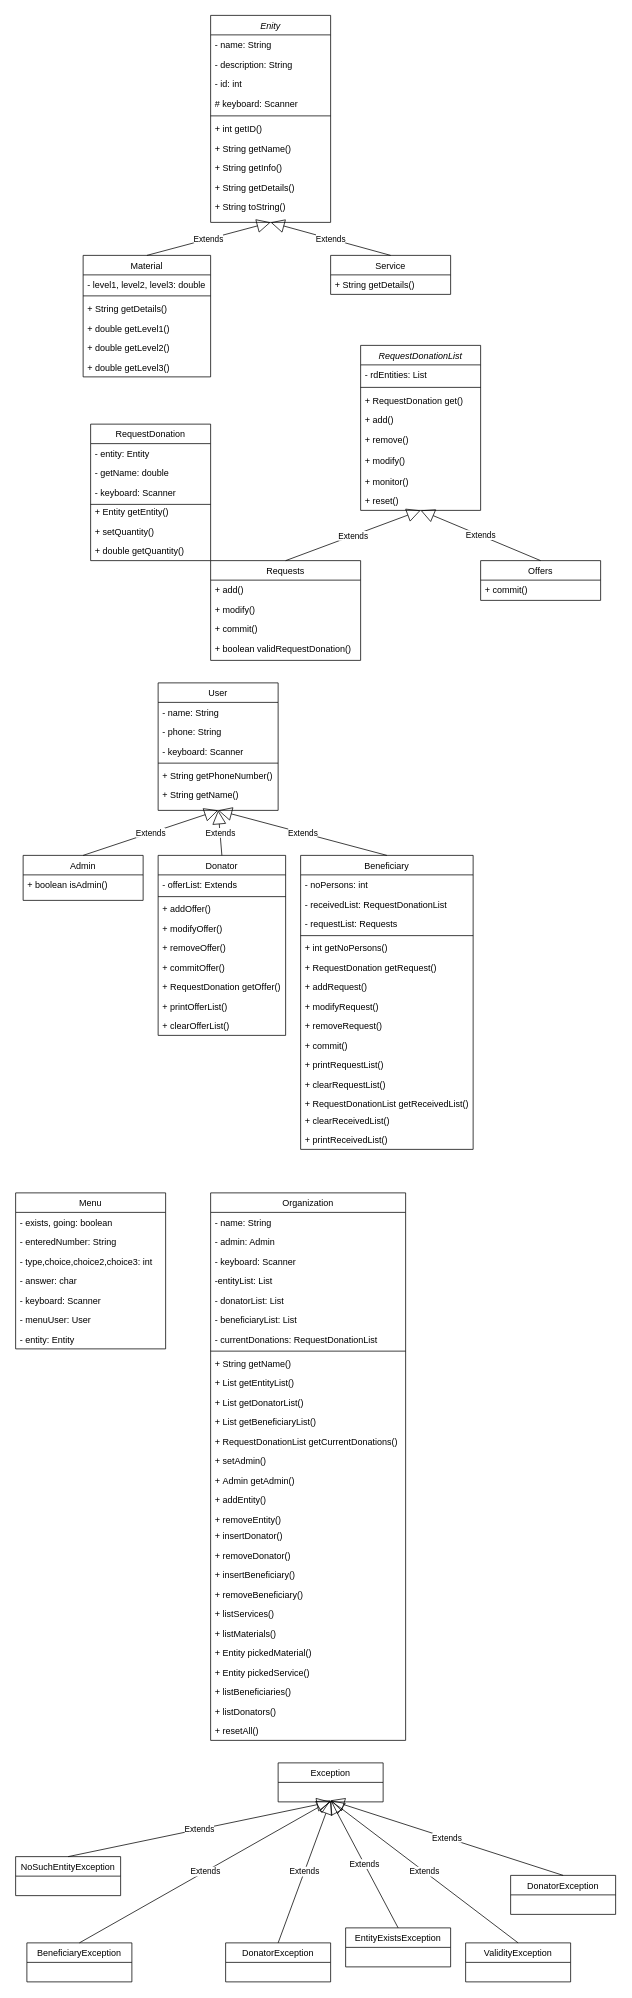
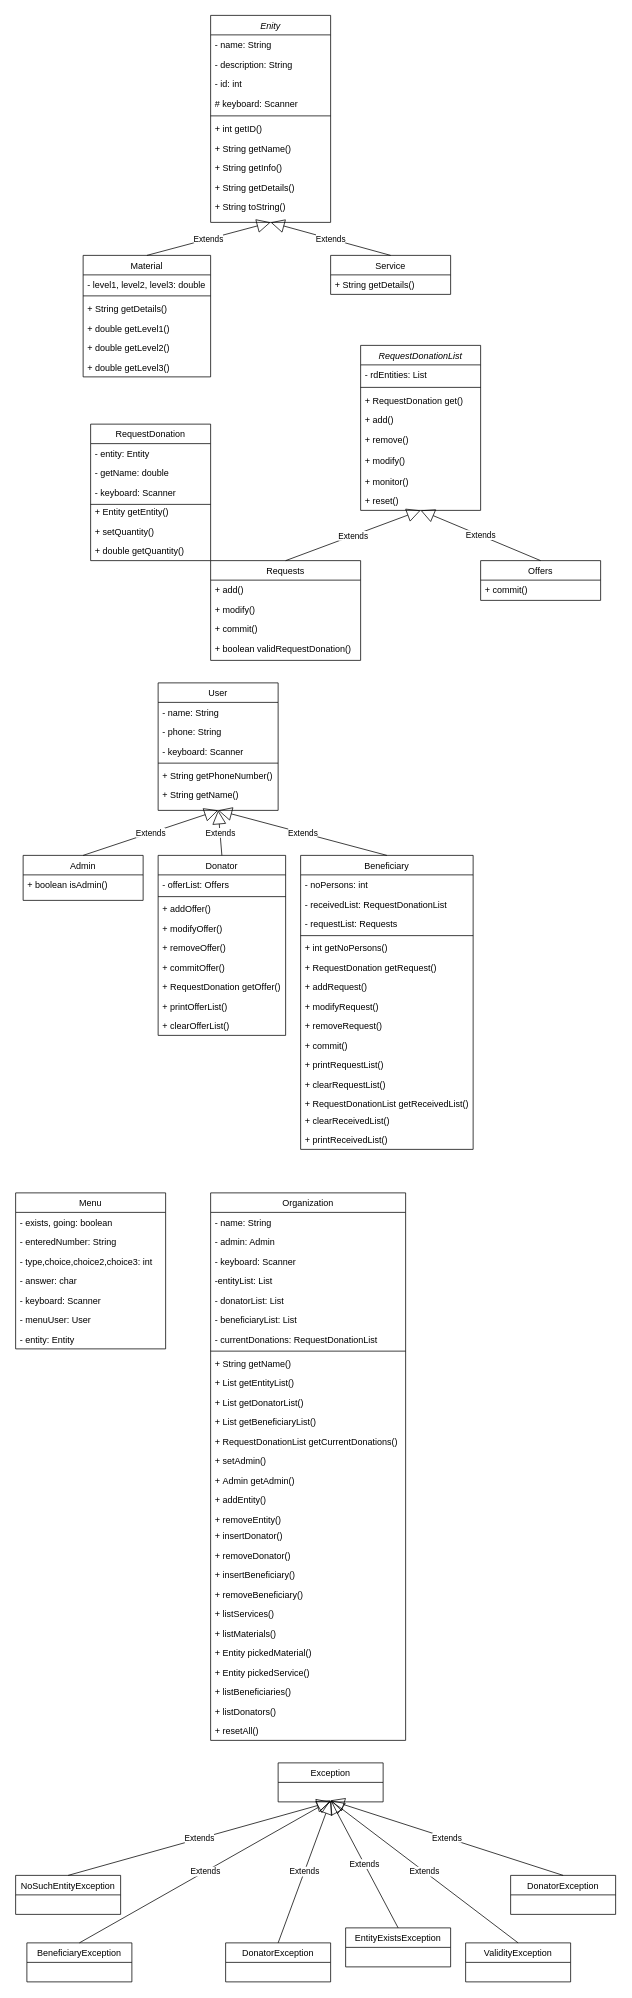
- <mxCell id="60" value="- offerList: Extends &#10; " style="text;align=left;verticalAlign=top;spacingLeft=4;spacingRight=4;overflow=hidden;rotatable=0;points=[[0,0.5],[1,0.5]];portConstraint=eastwest;" vertex="1" parent="59"><mxGeometry y="26" width="170" height="26" as="geometry" /></mxCell>
+ <mxCell id="60" value="- offerList: Offers &#10; " style="text;align=left;verticalAlign=top;spacingLeft=4;spacingRight=4;overflow=hidden;rotatable=0;points=[[0,0.5],[1,0.5]];portConstraint=eastwest;" vertex="1" parent="59"><mxGeometry y="26" width="170" height="26" as="geometry" /></mxCell>
- <mxCell id="125" value="NoSuchEntityException" style="swimlane;fontStyle=0;childLayout=stackLayout;horizontal=1;startSize=26;fillColor=none;horizontalStack=0;resizeParent=1;resizeParentMax=0;resizeLast=0;collapsible=1;marginBottom=0;" vertex="1" parent="1"><mxGeometry x="20" y="2475" width="140" height="52" as="geometry" /></mxCell>
+ <mxCell id="125" value="NoSuchEntityException" style="swimlane;fontStyle=0;childLayout=stackLayout;horizontal=1;startSize=26;fillColor=none;horizontalStack=0;resizeParent=1;resizeParentMax=0;resizeLast=0;collapsible=1;marginBottom=0;" vertex="1" parent="1"><mxGeometry x="20" y="2500" width="140" height="52" as="geometry" /></mxCell>
